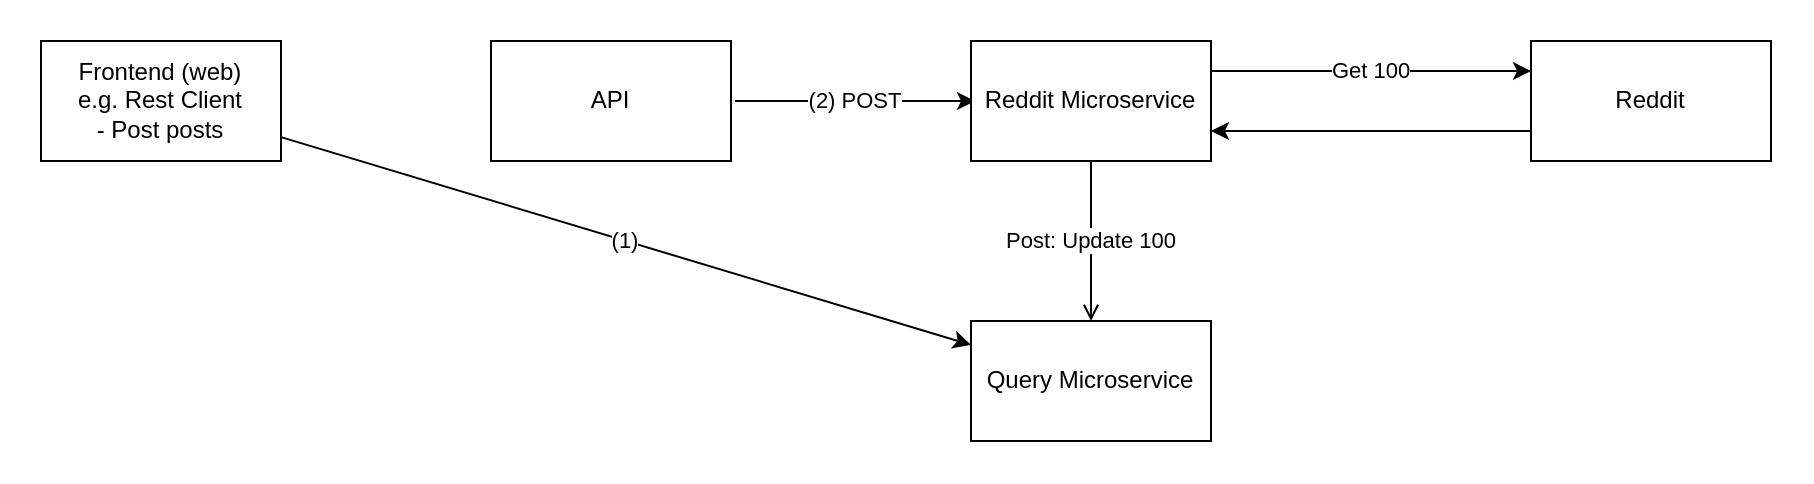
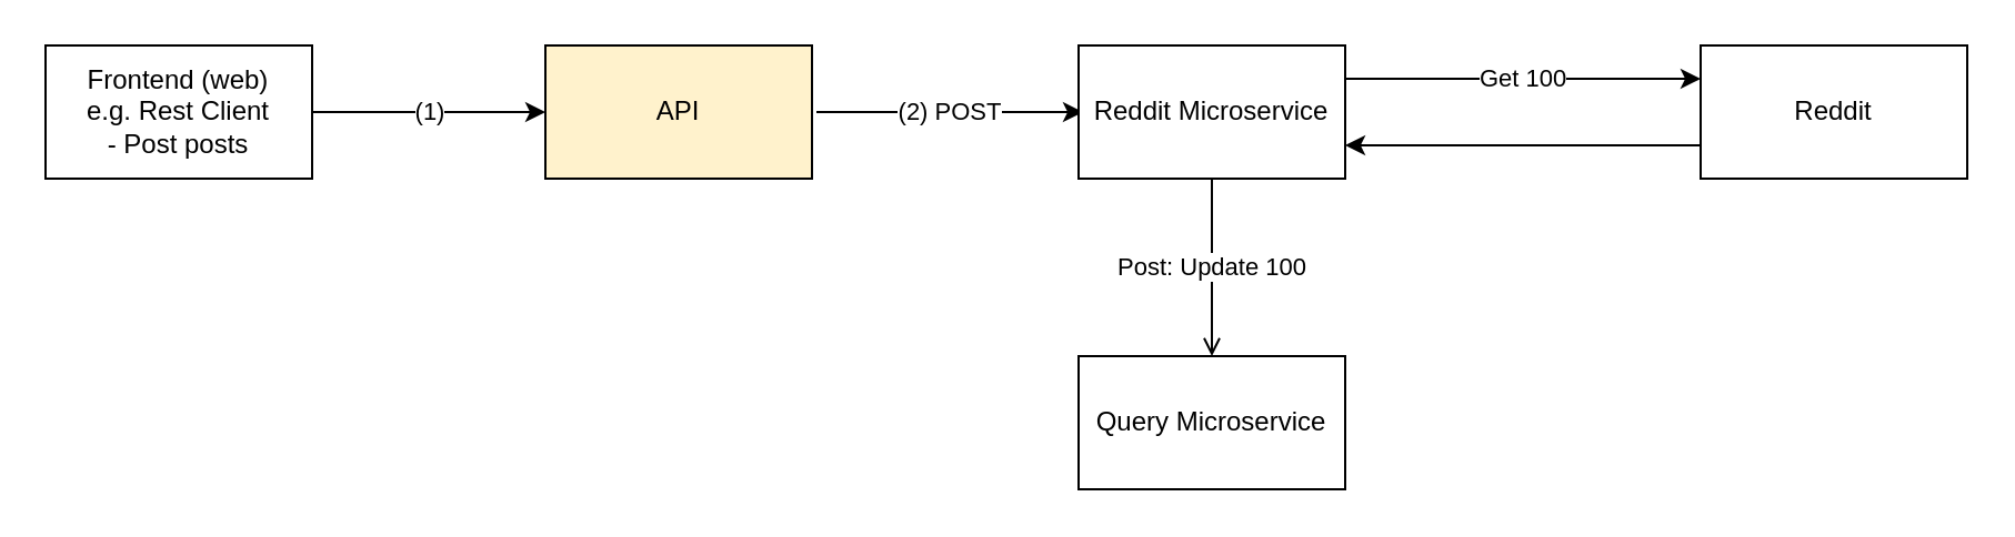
- <mxCell id="5" value="API" style="rounded=0;whiteSpace=wrap;html=1;" vertex="1" parent="1"><mxGeometry x="245" y="20" width="120" height="60" as="geometry" /></mxCell>
+ <mxCell id="5" value="API" style="rounded=0;whiteSpace=wrap;html=1;fillColor=#fff2cc;" vertex="1" parent="1"><mxGeometry x="245" y="20" width="120" height="60" as="geometry" /></mxCell>
- <mxCell id="2" value="(1)" style="edgeStyle=none;html=1;" edge="1" parent="1" source="3" target="9"><mxGeometry relative="1" as="geometry" /></mxCell>
+ <mxCell id="2" value="(1)" style="edgeStyle=none;html=1;" edge="1" parent="1" source="3" target="5"><mxGeometry relative="1" as="geometry" /></mxCell>
